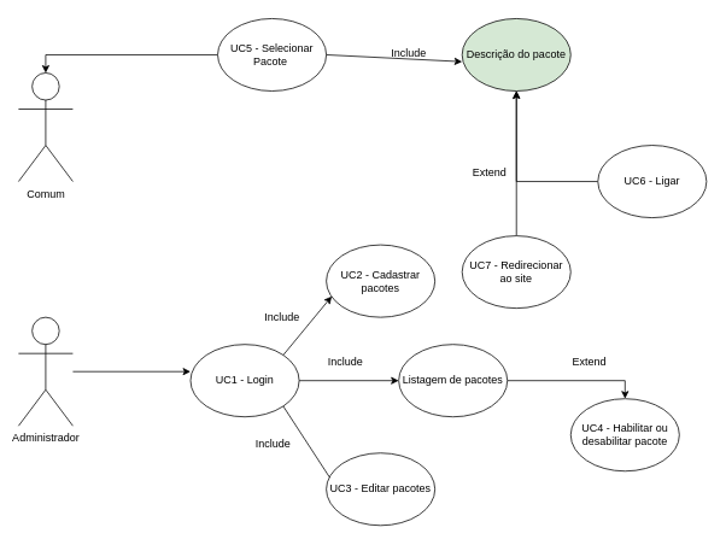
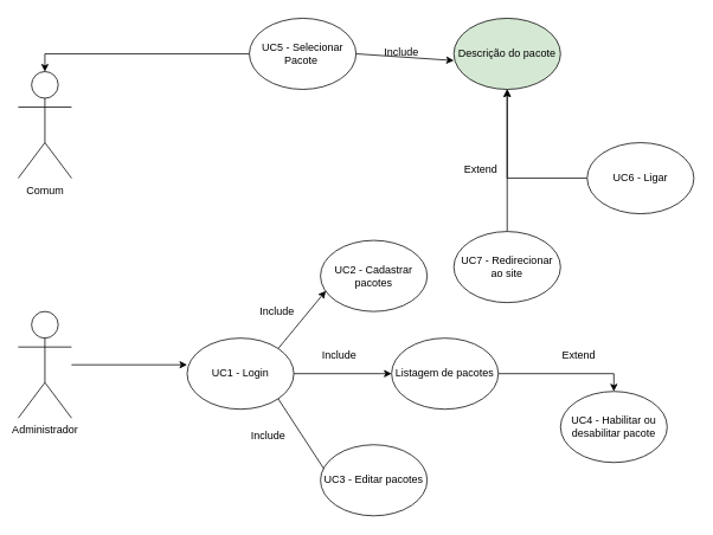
- <mxCell id="6" value="UC5 - Selecionar Pacote&amp;nbsp;" style="ellipse;whiteSpace=wrap;html=1;" vertex="1" parent="1"><mxGeometry x="240" y="20" width="120" height="80" as="geometry" /></mxCell>
+ <mxCell id="6" value="UC5 - Selecionar Pacote&amp;nbsp;" style="ellipse;whiteSpace=wrap;html=1;" vertex="1" parent="1"><mxGeometry x="280" y="20" width="120" height="80" as="geometry" /></mxCell>
